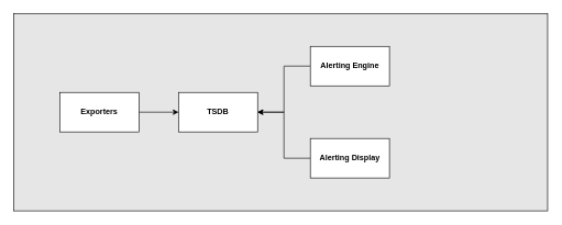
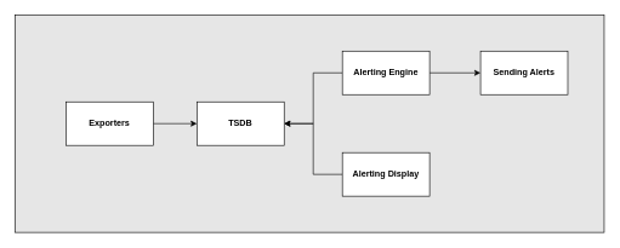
+ <mxCell id="7" style="edgeStyle=orthogonalEdgeStyle;rounded=0;orthogonalLoop=1;jettySize=auto;html=1;entryX=0;entryY=0.5;entryDx=0;entryDy=0;" edge="1" parent="1" source="8" target="11"><mxGeometry relative="1" as="geometry" /></mxCell>
+ <mxCell id="11" value="&lt;b&gt;Sending Alerts&lt;/b&gt;" style="rounded=0;whiteSpace=wrap;html=1;" vertex="1" parent="1"><mxGeometry x="660" y="70" width="120" height="60" as="geometry" /></mxCell>
